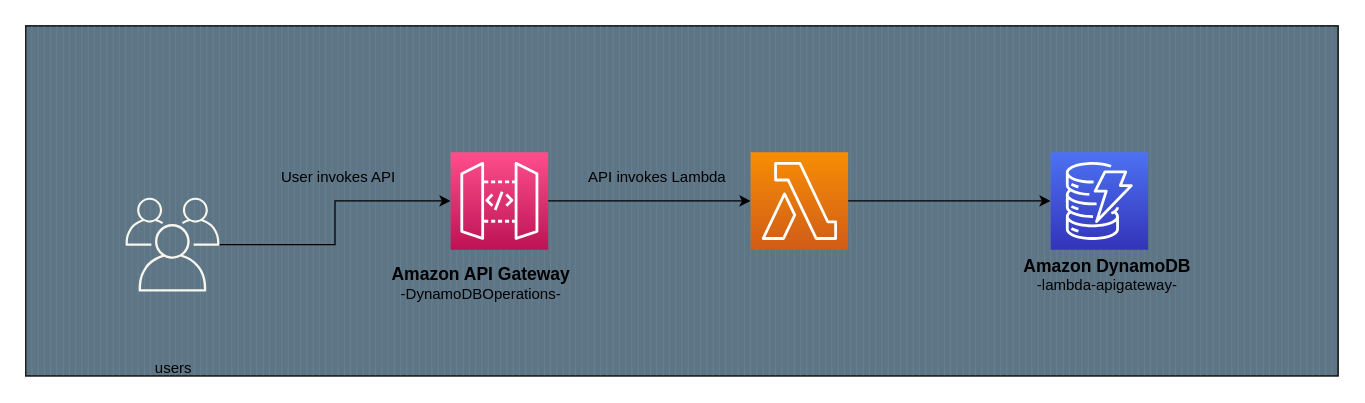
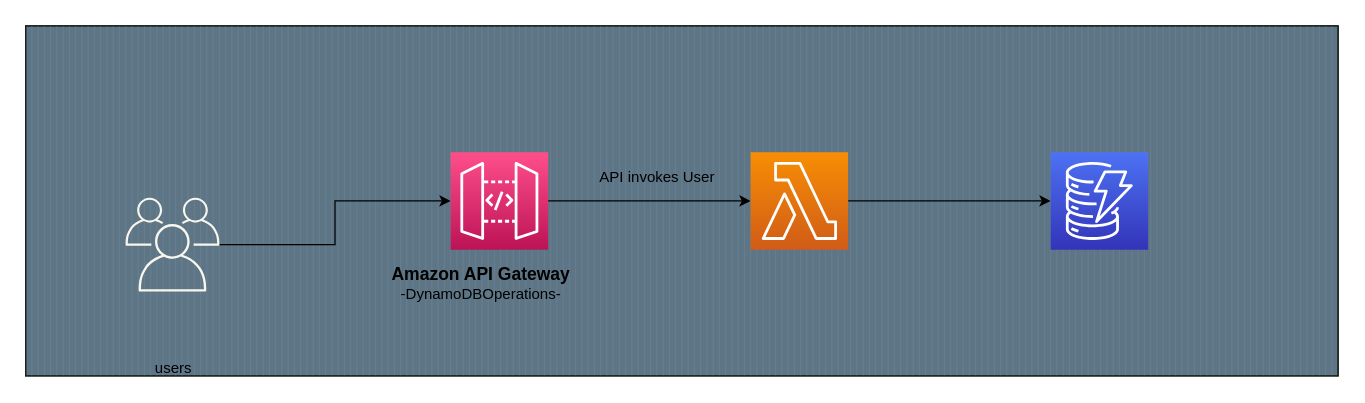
- <mxCell id="12" value="User invokes API" style="text;html=1;align=center;verticalAlign=middle;resizable=0;points=[];autosize=1;strokeColor=none;fillColor=none;fontSize=12;" vertex="1" parent="1"><mxGeometry x="215" y="126" width="110" height="30" as="geometry" /></mxCell>
- <mxCell id="13" value="API invokes Lambda" style="text;html=1;align=center;verticalAlign=middle;resizable=0;points=[];autosize=1;strokeColor=none;fillColor=none;fontSize=12;" vertex="1" parent="1"><mxGeometry x="460" y="126" width="130" height="30" as="geometry" /></mxCell>
+ <mxCell id="13" value="API invokes User" style="text;html=1;align=center;verticalAlign=middle;resizable=0;points=[];autosize=1;strokeColor=none;fillColor=none;fontSize=12;" vertex="1" parent="1"><mxGeometry x="460" y="126" width="130" height="30" as="geometry" /></mxCell>
- <mxCell id="9" value="&lt;font style=&quot;&quot;&gt;&lt;span style=&quot;font-size: 14px;&quot;&gt;&lt;b&gt;Amazon DynamoDB&lt;/b&gt;&lt;/span&gt;&lt;br&gt;&lt;font style=&quot;font-size: 12px;&quot;&gt;-lambda-apigateway-&lt;/font&gt;&lt;/font&gt;" style="text;html=1;align=center;verticalAlign=middle;resizable=0;points=[];autosize=1;strokeColor=none;fillColor=none;" vertex="1" parent="1"><mxGeometry x="805" y="199" width="160" height="40" as="geometry" /></mxCell>
